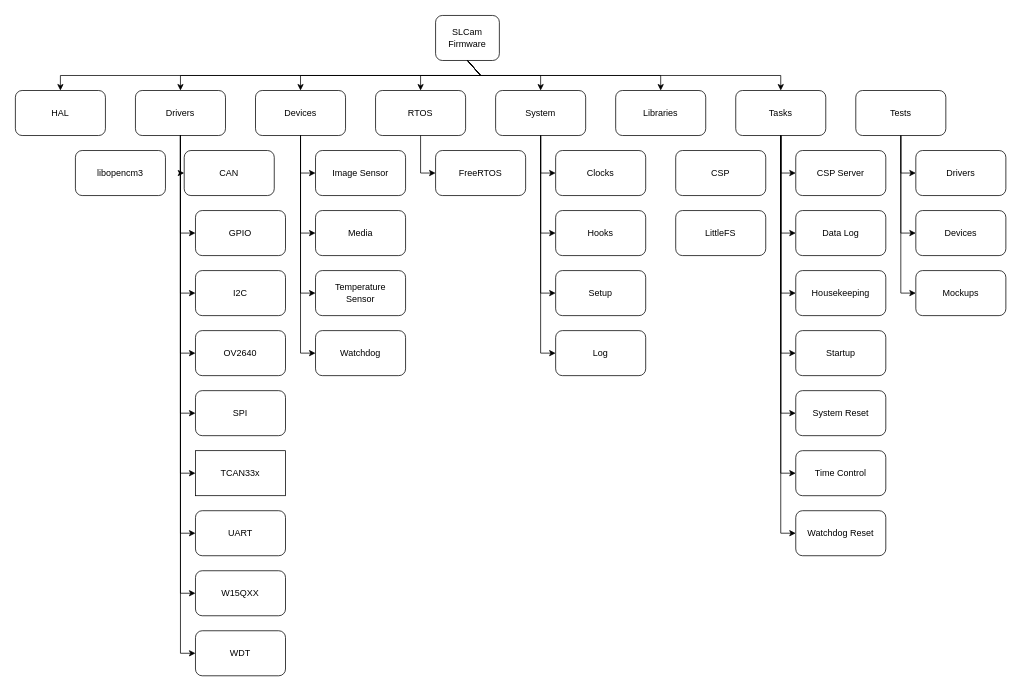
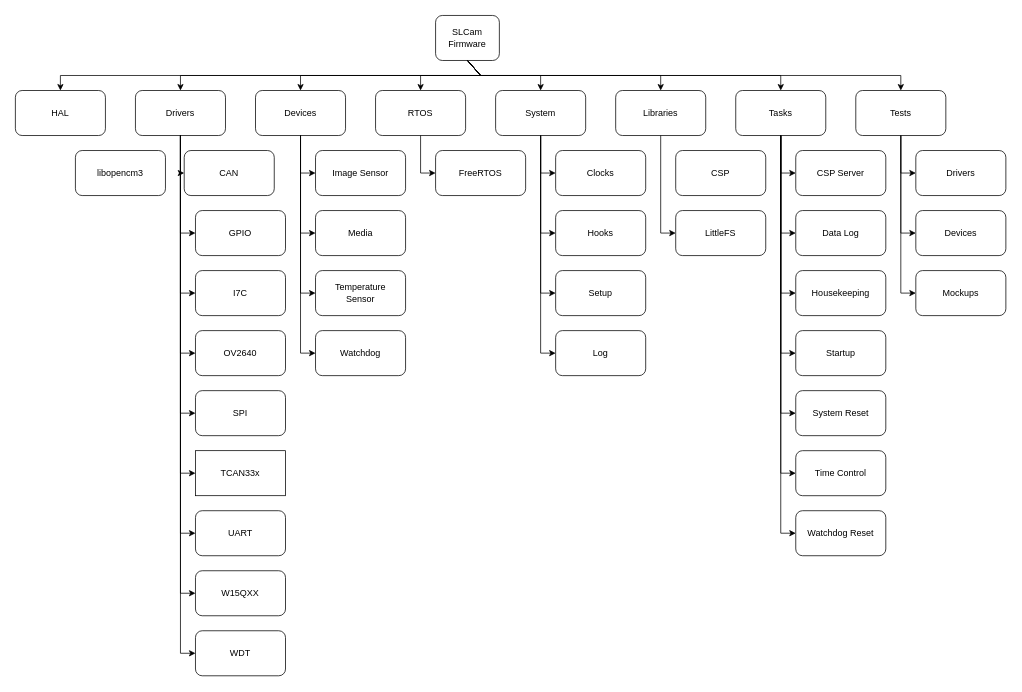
+ <mxCell id="74" value="" style="endArrow=classic;html=1;rounded=0;entryX=0.5;entryY=0;entryDx=0;entryDy=0;exitX=0.5;exitY=1;exitDx=0;exitDy=0;" parent="1" source="39" target="40" edge="1"><mxGeometry width="50" height="50" relative="1" as="geometry"><mxPoint x="770" y="-50" as="sourcePoint" /><mxPoint x="820" y="-100" as="targetPoint" /><Array as="points"><mxPoint x="640" y="100" /><mxPoint x="1200" y="100" /></Array></mxGeometry></mxCell>
+ <mxCell id="73" value="" style="endArrow=classic;html=1;rounded=0;exitX=0.5;exitY=1;exitDx=0;exitDy=0;entryX=0;entryY=0.5;entryDx=0;entryDy=0;" parent="1" source="70" target="72" edge="1"><mxGeometry width="50" height="50" relative="1" as="geometry"><mxPoint x="890" y="30" as="sourcePoint" /><mxPoint x="940" y="-20" as="targetPoint" /><Array as="points"><mxPoint x="880" y="310" /></Array></mxGeometry></mxCell>
- <mxCell id="7" value="I2C" style="rounded=1;whiteSpace=wrap;html=1;" parent="1" vertex="1"><mxGeometry x="260" y="360" width="120" height="60" as="geometry" /></mxCell>
+ <mxCell id="7" value="I7C" style="rounded=1;whiteSpace=wrap;html=1;" parent="1" vertex="1"><mxGeometry x="260" y="360" width="120" height="60" as="geometry" /></mxCell>
